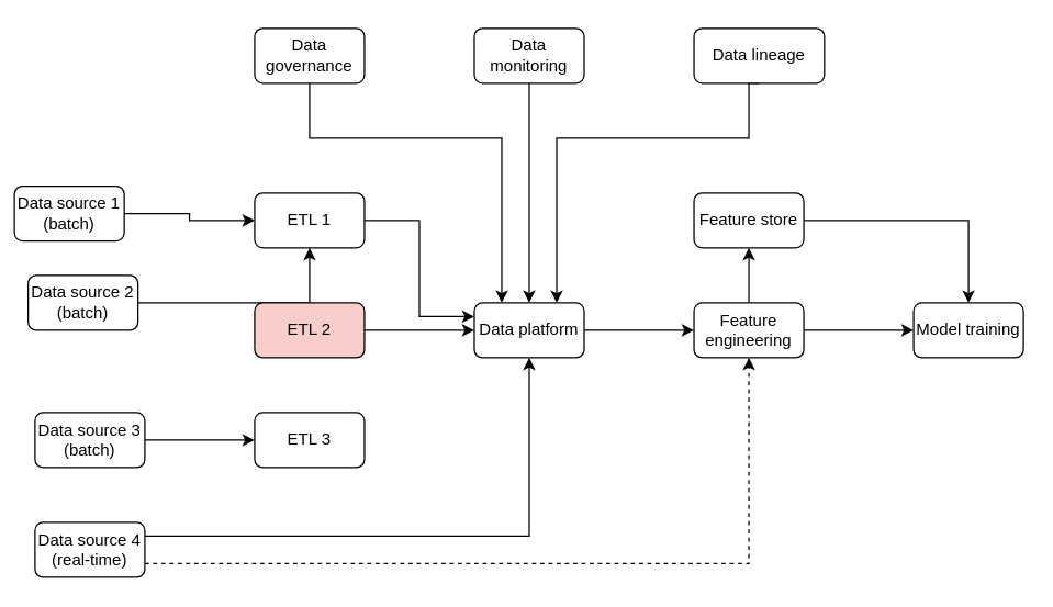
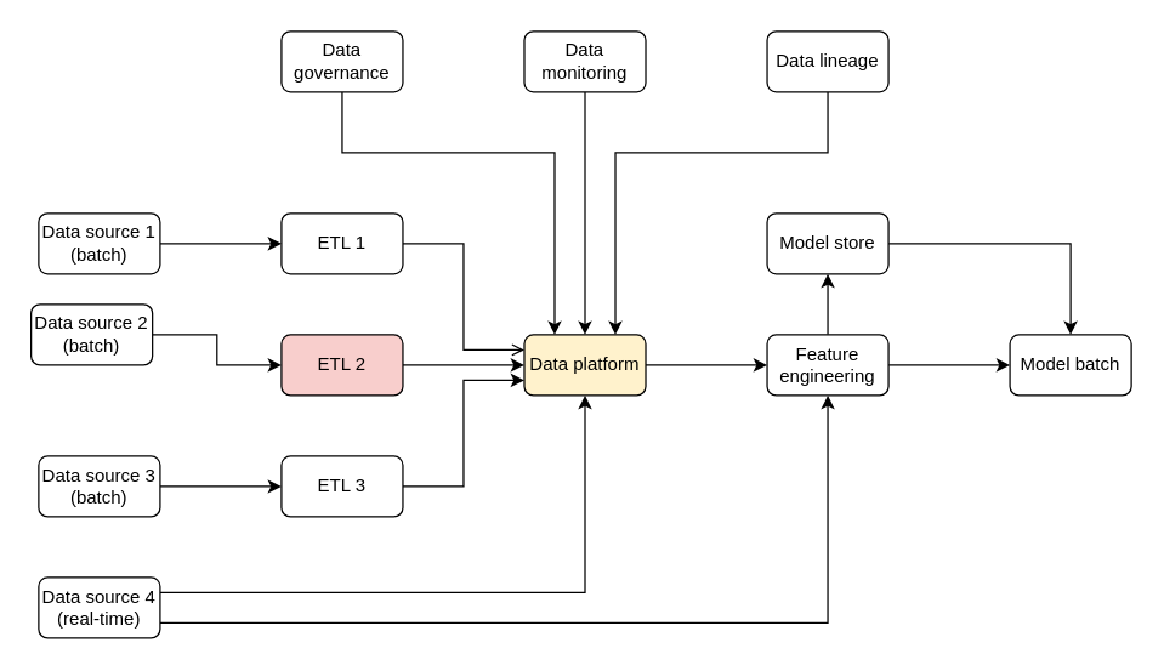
- <mxCell id="30" value="Data lineage" style="rounded=1;whiteSpace=wrap;html=1;" vertex="1" parent="1"><mxGeometry x="505" y="20" width="95" height="40" as="geometry" /></mxCell>
+ <mxCell id="30" value="Data lineage" style="rounded=1;whiteSpace=wrap;html=1;" vertex="1" parent="1"><mxGeometry x="505" y="20" width="80" height="40" as="geometry" /></mxCell>
- <mxCell id="3" value="Data source 1 (batch)" style="rounded=1;whiteSpace=wrap;html=1;" vertex="1" parent="1"><mxGeometry x="10" y="135" width="80" height="40" as="geometry" /></mxCell>
+ <mxCell id="3" value="Data source 1 (batch)" style="rounded=1;whiteSpace=wrap;html=1;" vertex="1" parent="1"><mxGeometry x="25" y="140" width="80" height="40" as="geometry" /></mxCell>
- <mxCell id="23" value="Feature store" style="rounded=1;whiteSpace=wrap;html=1;" vertex="1" parent="1"><mxGeometry x="505" y="140" width="80" height="40" as="geometry" /></mxCell>
+ <mxCell id="23" value="Model store" style="rounded=1;whiteSpace=wrap;html=1;" vertex="1" parent="1"><mxGeometry x="505" y="140" width="80" height="40" as="geometry" /></mxCell>
- <mxCell id="4" style="edgeStyle=orthogonalEdgeStyle;rounded=0;orthogonalLoop=1;jettySize=auto;html=1;exitX=1;exitY=0.5;exitDx=0;exitDy=0;" edge="1" parent="1" source="5" target="9"><mxGeometry relative="1" as="geometry" /></mxCell>
+ <mxCell id="4" style="edgeStyle=orthogonalEdgeStyle;rounded=0;orthogonalLoop=1;jettySize=auto;html=1;exitX=1;exitY=0.5;exitDx=0;exitDy=0;entryX=0;entryY=0.5;entryDx=0;entryDy=0;" edge="1" parent="1" source="5" target="11"><mxGeometry relative="1" as="geometry" /></mxCell>
- <mxCell id="8" style="edgeStyle=orthogonalEdgeStyle;rounded=0;orthogonalLoop=1;jettySize=auto;html=1;exitX=1;exitY=0.5;exitDx=0;exitDy=0;entryX=0;entryY=0.25;entryDx=0;entryDy=0;" edge="1" parent="1" source="9" target="18"><mxGeometry relative="1" as="geometry" /></mxCell>
+ <mxCell id="8" style="edgeStyle=orthogonalEdgeStyle;rounded=0;orthogonalLoop=1;jettySize=auto;html=1;exitX=1;exitY=0.5;exitDx=0;exitDy=0;entryX=0;entryY=0.25;entryDx=0;entryDy=0;endArrow=open;" edge="1" parent="1" source="9" target="18"><mxGeometry relative="1" as="geometry" /></mxCell>
- <mxCell id="18" value="Data platform" style="rounded=1;whiteSpace=wrap;html=1;" vertex="1" parent="1"><mxGeometry x="345" y="220" width="80" height="40" as="geometry" /></mxCell>
+ <mxCell id="18" value="Data platform" style="rounded=1;whiteSpace=wrap;html=1;fillColor=#fff2cc;" vertex="1" parent="1"><mxGeometry x="345" y="220" width="80" height="40" as="geometry" /></mxCell>
- <mxCell id="24" value="Model training" style="rounded=1;whiteSpace=wrap;html=1;" vertex="1" parent="1"><mxGeometry x="665" y="220" width="80" height="40" as="geometry" /></mxCell>
+ <mxCell id="24" value="Model batch" style="rounded=1;whiteSpace=wrap;html=1;" vertex="1" parent="1"><mxGeometry x="665" y="220" width="80" height="40" as="geometry" /></mxCell>
+ <mxCell id="12" style="edgeStyle=orthogonalEdgeStyle;rounded=0;orthogonalLoop=1;jettySize=auto;html=1;exitX=1;exitY=0.5;exitDx=0;exitDy=0;entryX=0;entryY=0.75;entryDx=0;entryDy=0;" edge="1" parent="1" source="13" target="18"><mxGeometry relative="1" as="geometry" /></mxCell>
- <mxCell id="15" style="edgeStyle=orthogonalEdgeStyle;rounded=0;orthogonalLoop=1;jettySize=auto;html=1;exitX=1;exitY=0.75;exitDx=0;exitDy=0;entryX=0.5;entryY=1;entryDx=0;entryDy=0;dashed=1;" edge="1" parent="1" source="16" target="21"><mxGeometry relative="1" as="geometry" /></mxCell>
+ <mxCell id="15" style="edgeStyle=orthogonalEdgeStyle;rounded=0;orthogonalLoop=1;jettySize=auto;html=1;exitX=1;exitY=0.75;exitDx=0;exitDy=0;entryX=0.5;entryY=1;entryDx=0;entryDy=0;" edge="1" parent="1" source="16" target="21"><mxGeometry relative="1" as="geometry" /></mxCell>
